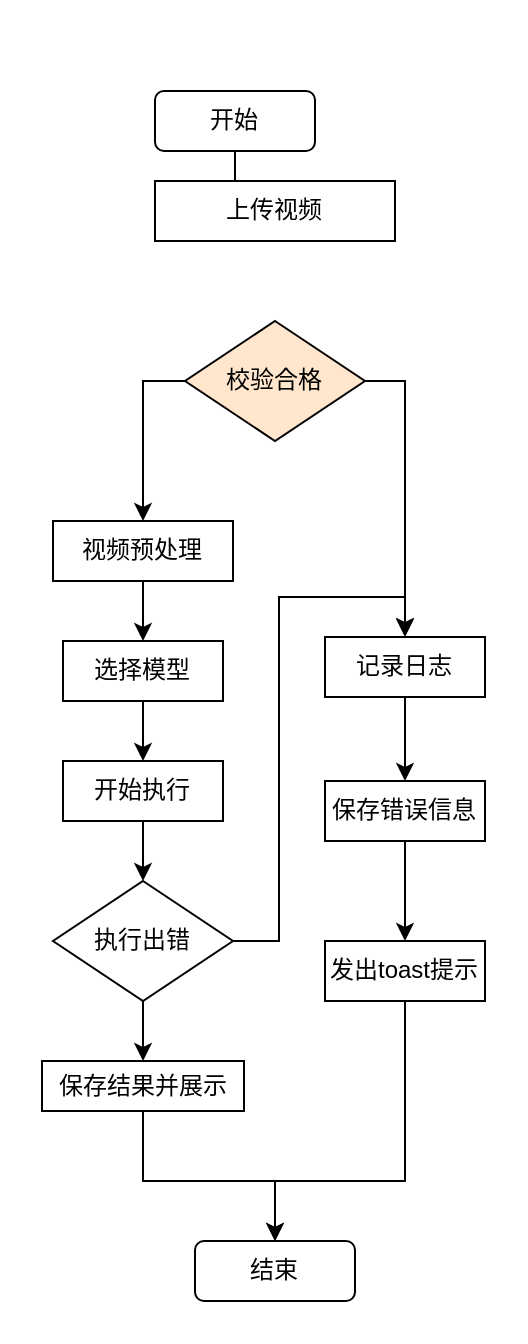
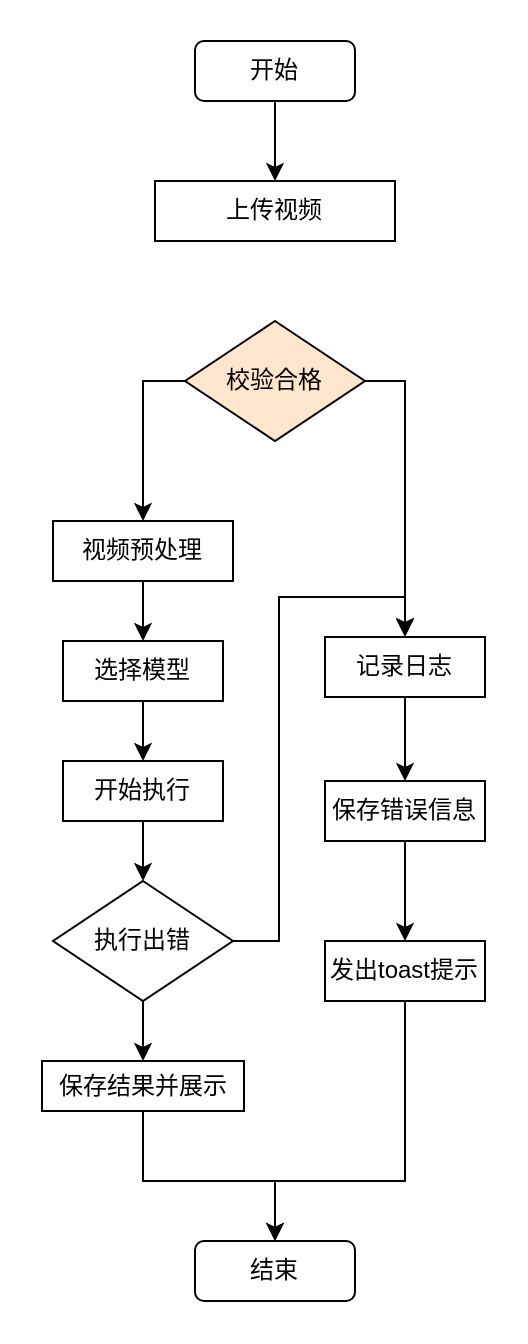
- <mxCell id="3" value="开始" style="rounded=1;whiteSpace=wrap;html=1;" vertex="1" parent="1"><mxGeometry x="77" y="45" width="80" height="30" as="geometry" /></mxCell>
+ <mxCell id="3" value="开始" style="rounded=1;whiteSpace=wrap;html=1;" vertex="1" parent="1"><mxGeometry x="97" y="20" width="80" height="30" as="geometry" /></mxCell>
